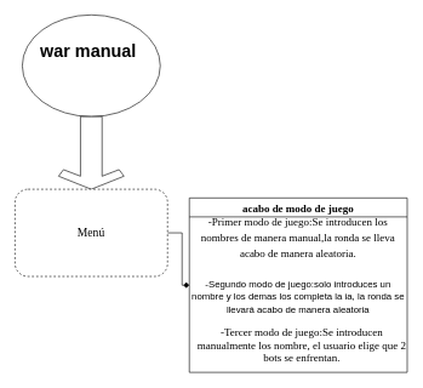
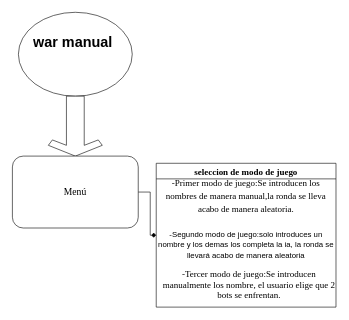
- <mxCell id="7" value="acabo de modo de juego" style="swimlane;fontStyle=1;childLayout=stackLayout;horizontal=1;startSize=26;horizontalStack=0;resizeParent=1;resizeParentMax=0;resizeLast=0;collapsible=1;marginBottom=0;fontFamily=Georgia;fontSize=15;" vertex="1" parent="1"><mxGeometry x="260" y="272" width="300" height="240" as="geometry" /></mxCell>
+ <mxCell id="7" value="seleccion de modo de juego" style="swimlane;fontStyle=1;childLayout=stackLayout;horizontal=1;startSize=26;horizontalStack=0;resizeParent=1;resizeParentMax=0;resizeLast=0;collapsible=1;marginBottom=0;fontFamily=Georgia;fontSize=15;" vertex="1" parent="1"><mxGeometry x="260" y="272" width="300" height="240" as="geometry" /></mxCell>
- <mxCell id="6" value="&lt;font face=&quot;Times New Roman&quot; size=&quot;3&quot;&gt;Menú&lt;/font&gt;" style="rounded=1;whiteSpace=wrap;html=1;dashed=1;" vertex="1" parent="1"><mxGeometry x="20" y="260" width="210" height="120" as="geometry" /></mxCell>
+ <mxCell id="6" value="&lt;font face=&quot;Times New Roman&quot; size=&quot;3&quot;&gt;Menú&lt;/font&gt;" style="rounded=1;whiteSpace=wrap;html=1;" vertex="1" parent="1"><mxGeometry x="20" y="260" width="210" height="120" as="geometry" /></mxCell>
